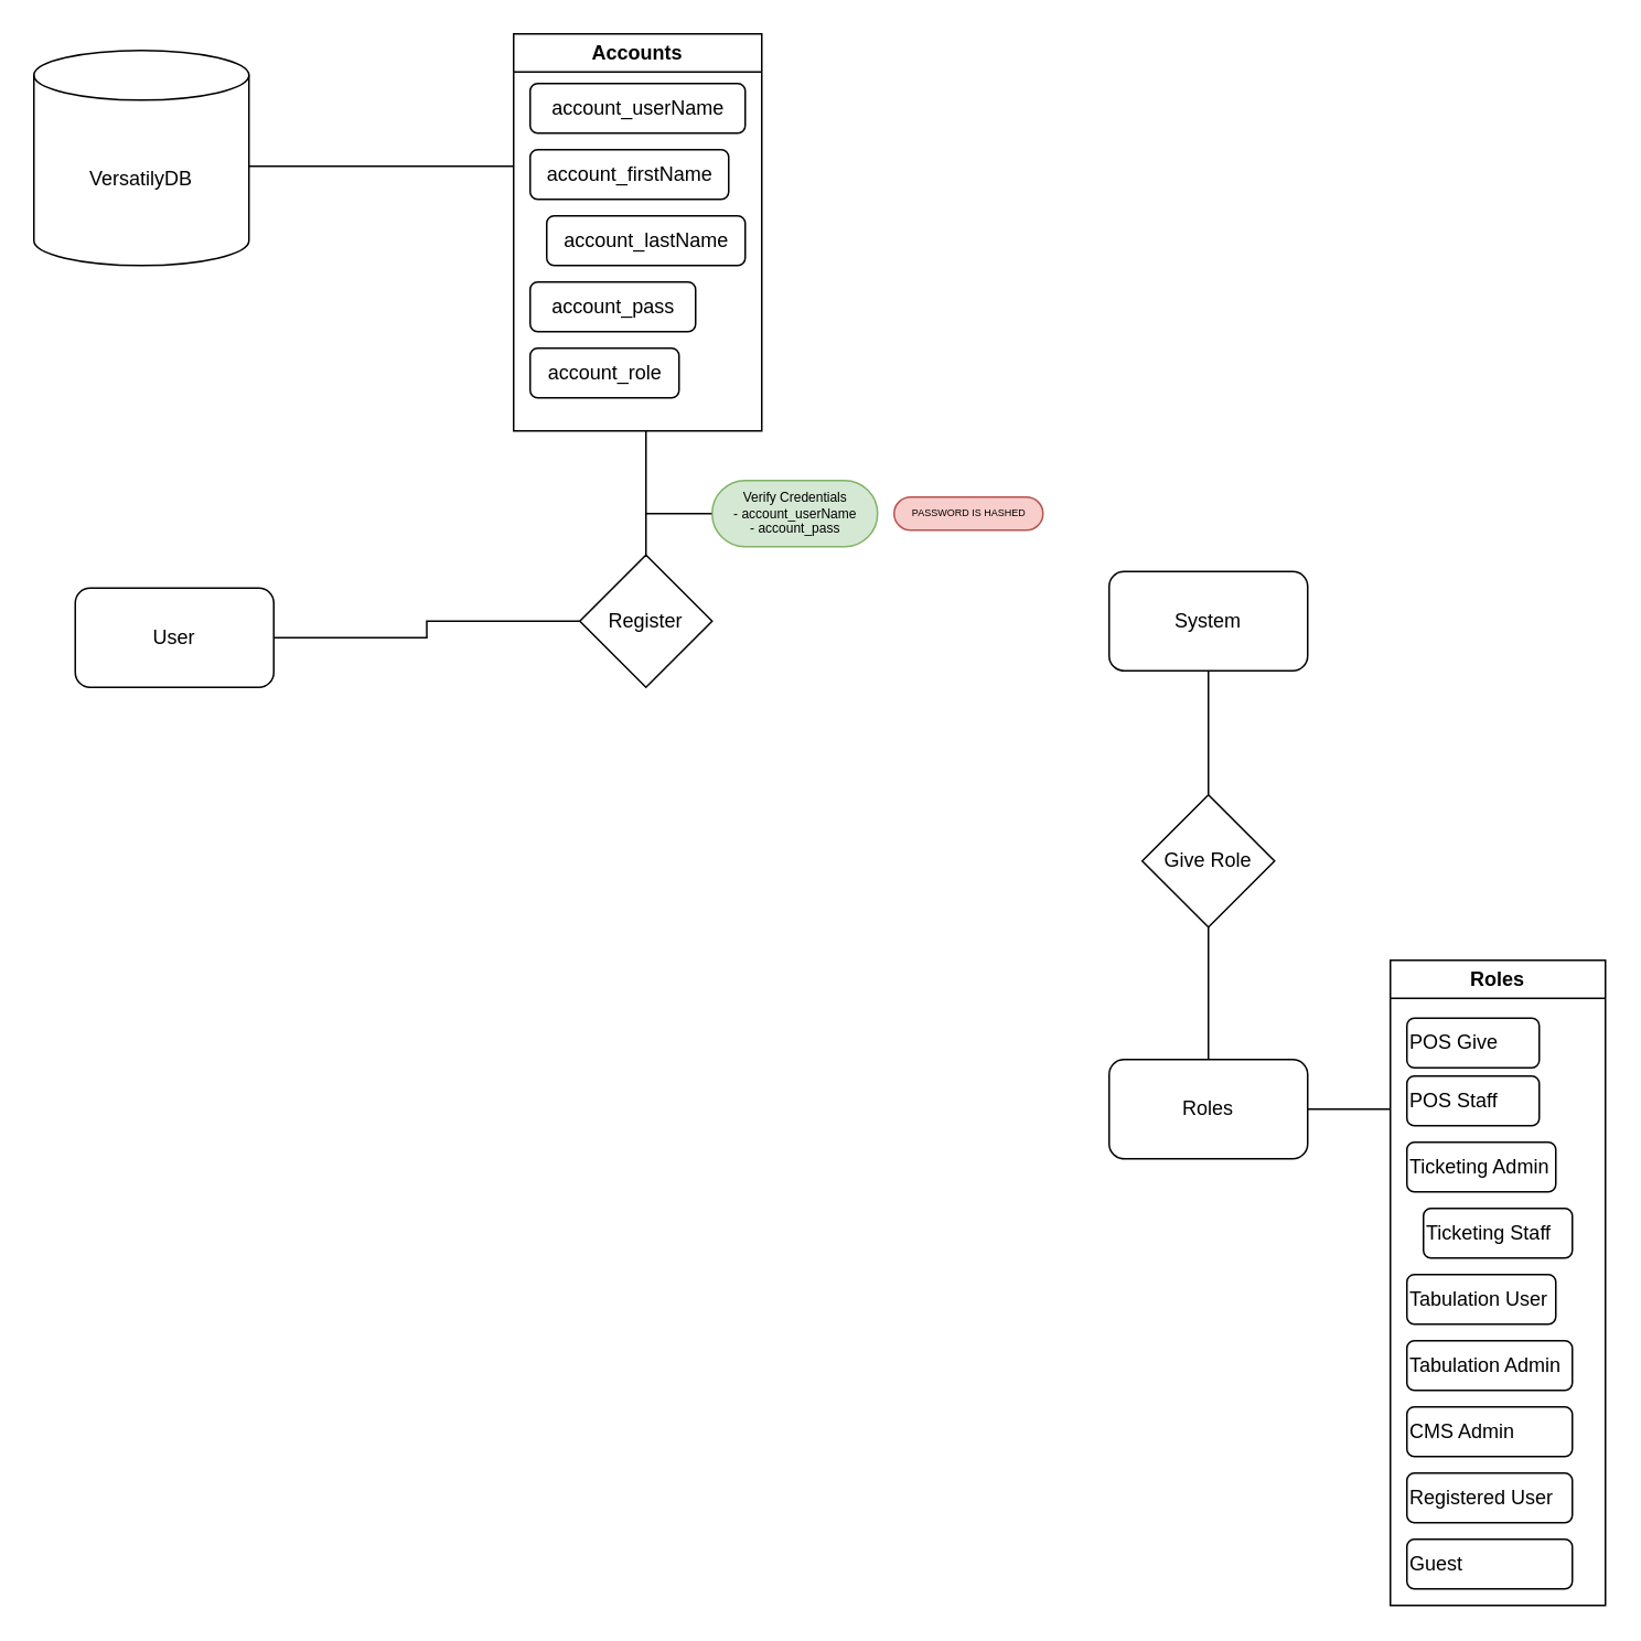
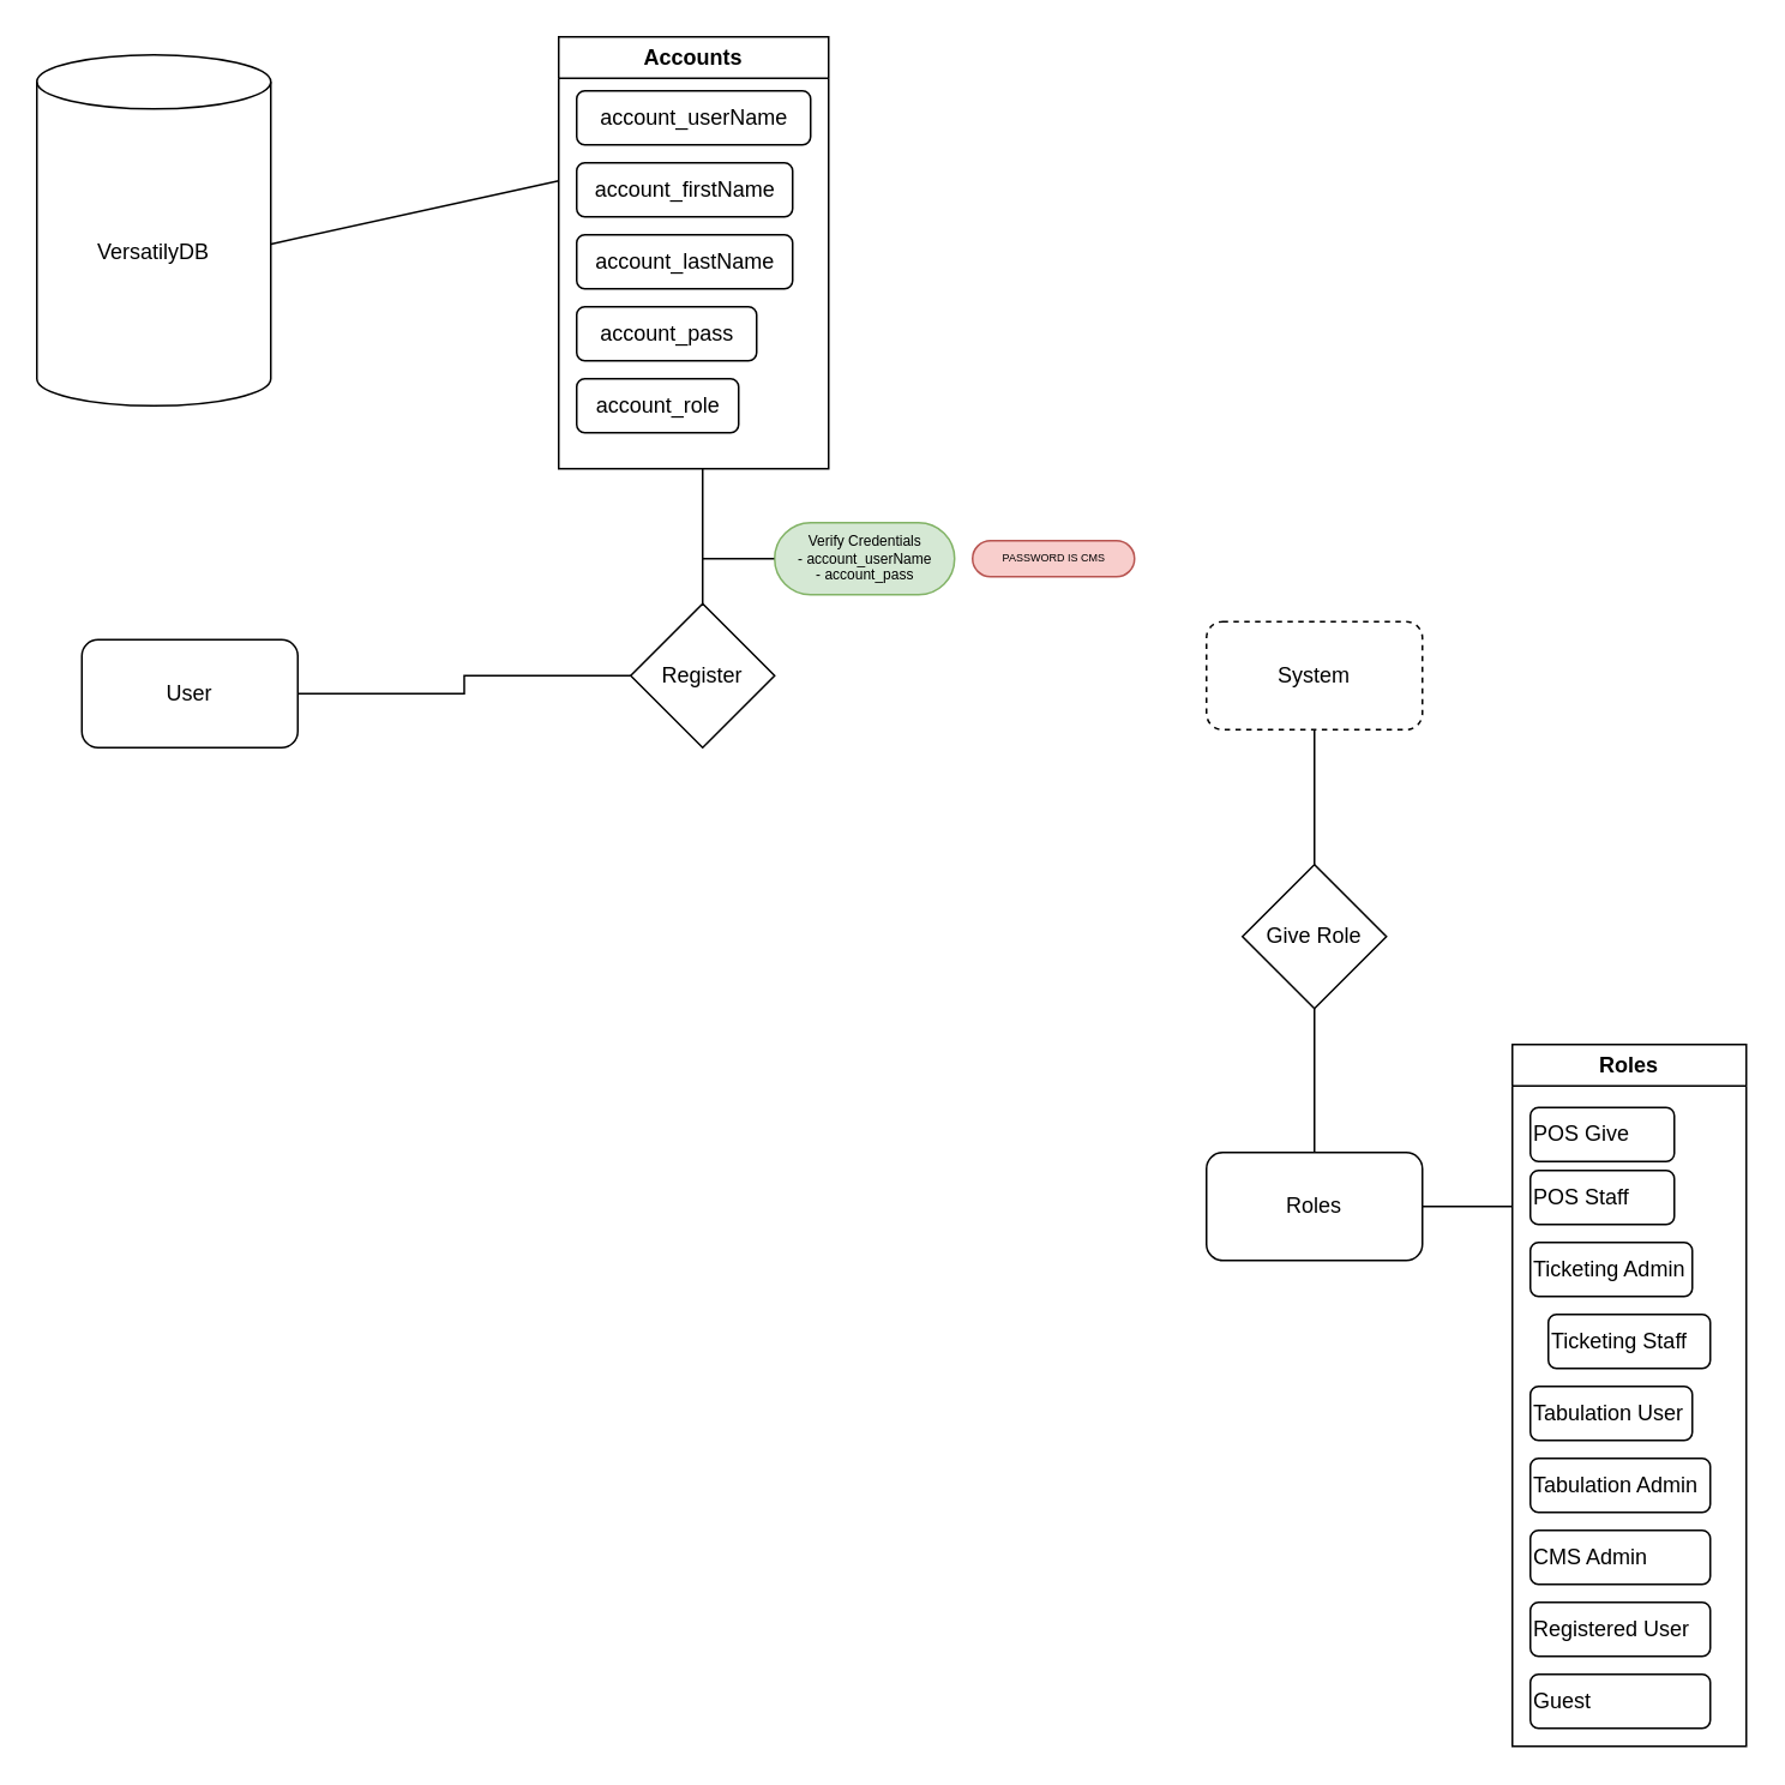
- <mxCell id="2" value="VersatilyDB" style="shape=cylinder3;whiteSpace=wrap;html=1;boundedLbl=1;backgroundOutline=1;size=15;" vertex="1" parent="1"><mxGeometry x="20" y="30" width="130" height="130" as="geometry" /></mxCell>
+ <mxCell id="2" value="VersatilyDB" style="shape=cylinder3;whiteSpace=wrap;html=1;boundedLbl=1;backgroundOutline=1;size=15;" vertex="1" parent="1"><mxGeometry x="20" y="30" width="130" height="195" as="geometry" /></mxCell>
- <mxCell id="6" value="account_lastName" style="text;html=1;align=center;verticalAlign=middle;resizable=0;points=[];autosize=1;strokeColor=default;fillColor=none;rounded=1;glass=0;" vertex="1" parent="4"><mxGeometry x="20" y="110" width="120" height="30" as="geometry" /></mxCell>
+ <mxCell id="6" value="account_lastName" style="text;html=1;align=center;verticalAlign=middle;resizable=0;points=[];autosize=1;strokeColor=default;fillColor=none;rounded=1;glass=0;" vertex="1" parent="4"><mxGeometry x="10" y="110" width="120" height="30" as="geometry" /></mxCell>
- <mxCell id="16" value="PASSWORD IS HASHED" style="text;html=1;align=center;verticalAlign=middle;resizable=0;points=[];autosize=1;strokeColor=#b85450;fillColor=#f8cecc;rounded=1;arcSize=50;fontSize=6;" vertex="1" parent="1"><mxGeometry x="540" y="300" width="90" height="20" as="geometry" /></mxCell>
+ <mxCell id="16" value="PASSWORD IS CMS" style="text;html=1;align=center;verticalAlign=middle;resizable=0;points=[];autosize=1;strokeColor=#b85450;fillColor=#f8cecc;rounded=1;arcSize=50;fontSize=6;" vertex="1" parent="1"><mxGeometry x="540" y="300" width="90" height="20" as="geometry" /></mxCell>
- <mxCell id="17" value="System" style="rounded=1;whiteSpace=wrap;html=1;" vertex="1" parent="1"><mxGeometry x="670" y="345" width="120" height="60" as="geometry" /></mxCell>
+ <mxCell id="17" value="System" style="rounded=1;whiteSpace=wrap;html=1;dashed=1;" vertex="1" parent="1"><mxGeometry x="670" y="345" width="120" height="60" as="geometry" /></mxCell>
